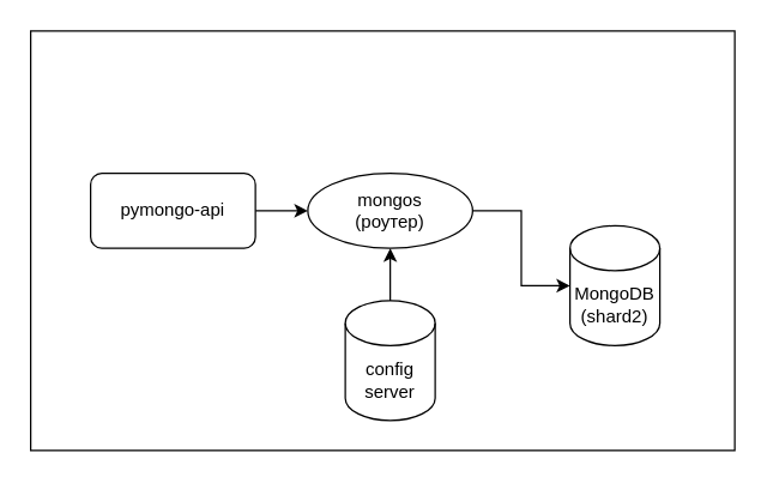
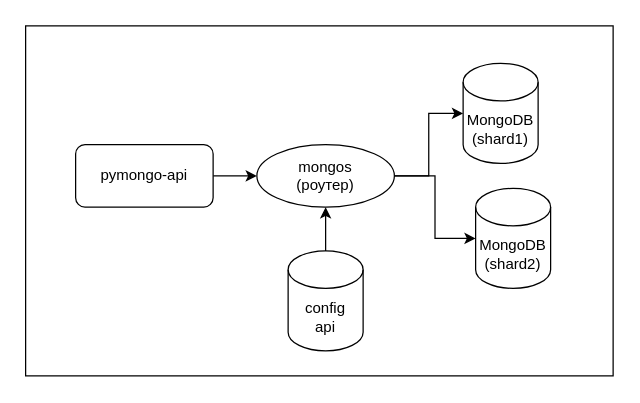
+ <mxCell id="2" value="MongoDB&lt;br&gt;(shard1)" style="shape=cylinder3;whiteSpace=wrap;html=1;boundedLbl=1;backgroundOutline=1;size=15;" parent="1" vertex="1"><mxGeometry x="370" y="50" width="60" height="80" as="geometry" /></mxCell>
+ <mxCell id="6" value="" style="edgeStyle=orthogonalEdgeStyle;rounded=0;orthogonalLoop=1;jettySize=auto;html=1;" edge="1" parent="1" source="8" target="2"><mxGeometry relative="1" as="geometry" /></mxCell>
- <mxCell id="10" value="config&lt;br&gt;server" style="shape=cylinder3;whiteSpace=wrap;html=1;boundedLbl=1;backgroundOutline=1;size=15;" vertex="1" parent="1"><mxGeometry x="230" y="200" width="60" height="80" as="geometry" /></mxCell>
+ <mxCell id="10" value="config&lt;br&gt;api" style="shape=cylinder3;whiteSpace=wrap;html=1;boundedLbl=1;backgroundOutline=1;size=15;" vertex="1" parent="1"><mxGeometry x="230" y="200" width="60" height="80" as="geometry" /></mxCell>
